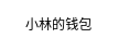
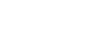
- <mxCell id="2" value="小林的钱包" style="text;html=1;align=center;verticalAlign=middle;resizable=0;points=[];autosize=1;strokeColor=none;fontSize=16;fontStyle=0" vertex="1" parent="1"><mxGeometry x="20" y="20" width="100" height="20" as="geometry" /></mxCell>
